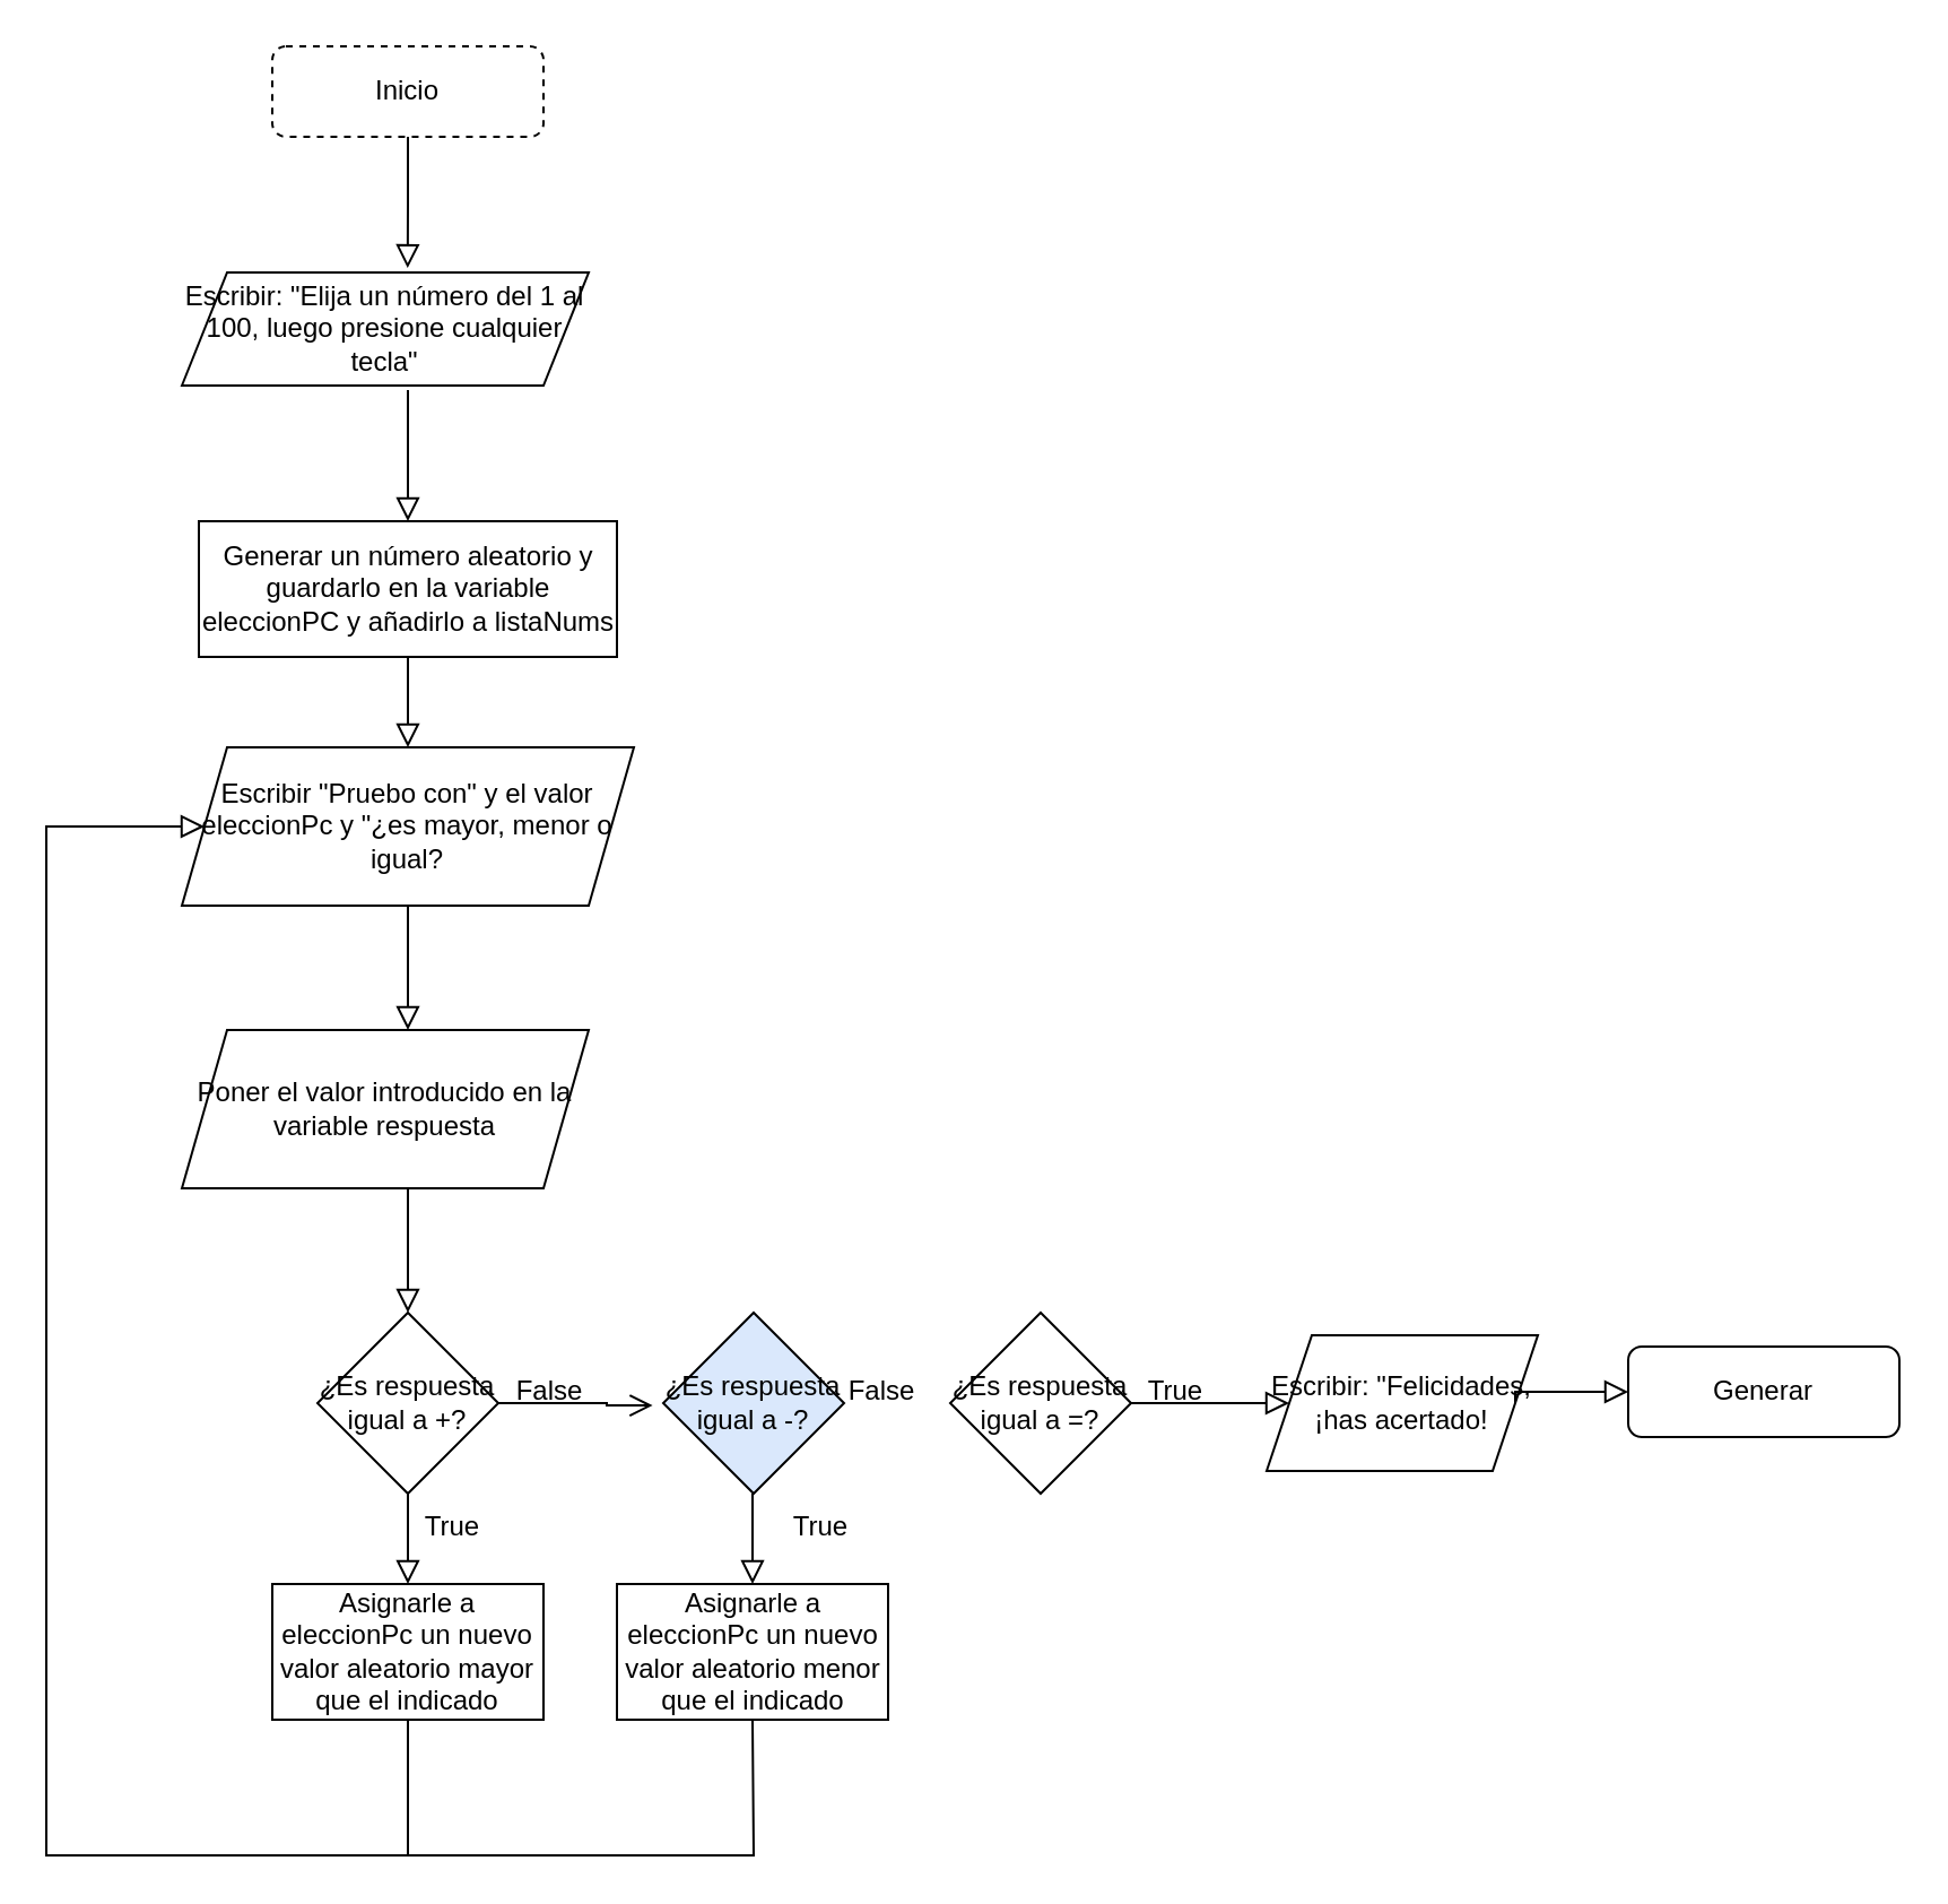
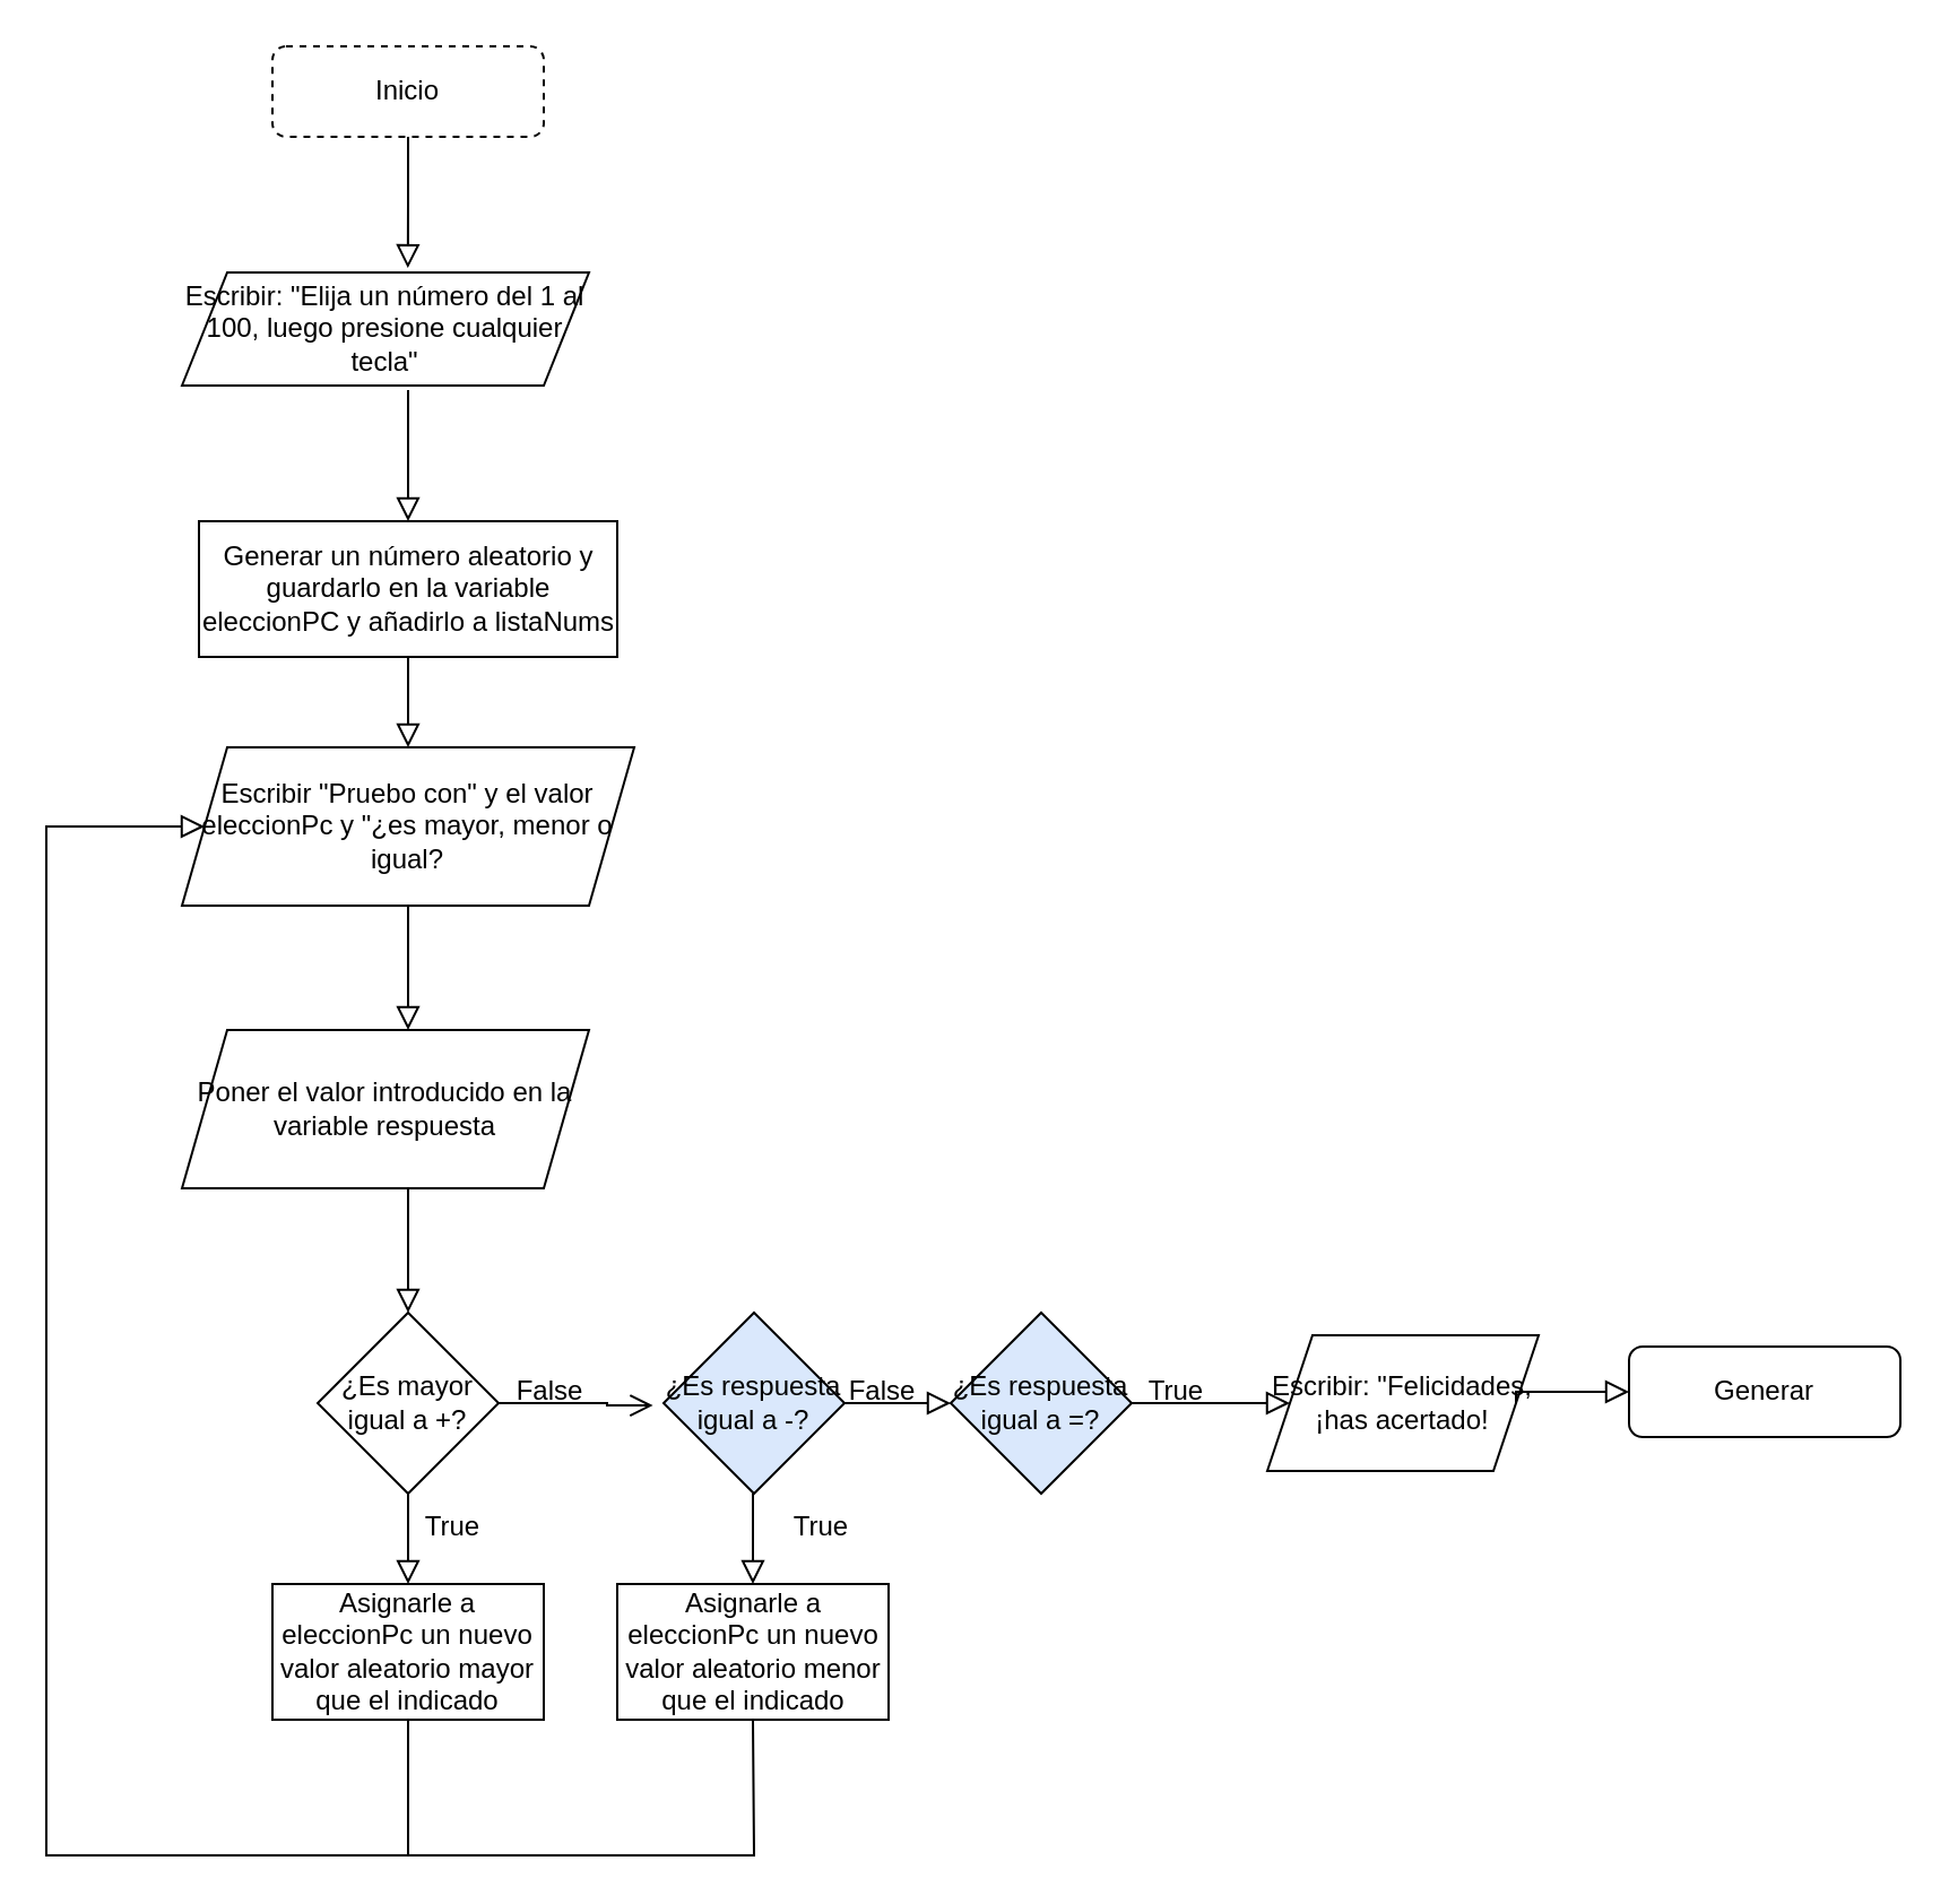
- <mxCell id="9" value="¿Es respuesta igual a +?" style="rhombus;whiteSpace=wrap;html=1;" vertex="1" parent="1"><mxGeometry x="140" y="580" width="80" height="80" as="geometry" /></mxCell>
+ <mxCell id="9" value="¿Es mayor igual a +?" style="rhombus;whiteSpace=wrap;html=1;" vertex="1" parent="1"><mxGeometry x="140" y="580" width="80" height="80" as="geometry" /></mxCell>
+ <mxCell id="19" value="" style="rounded=0;html=1;jettySize=auto;orthogonalLoop=1;fontSize=11;endArrow=block;endFill=0;endSize=8;strokeWidth=1;shadow=0;labelBackgroundColor=none;edgeStyle=orthogonalEdgeStyle;entryX=0;entryY=0.5;entryDx=0;entryDy=0;exitX=1;exitY=0.5;exitDx=0;exitDy=0;" edge="1" parent="1" source="11" target="12"><mxGeometry relative="1" as="geometry"><mxPoint x="425.86" y="710" as="sourcePoint" /><mxPoint x="494.14" y="671.04" as="targetPoint" /><Array as="points"><mxPoint x="390" y="620" /><mxPoint x="390" y="620" /></Array></mxGeometry></mxCell>
- <mxCell id="12" value="¿Es respuesta igual a =?" style="rhombus;whiteSpace=wrap;html=1;" vertex="1" parent="1"><mxGeometry x="420" y="580" width="80" height="80" as="geometry" /></mxCell>
+ <mxCell id="12" value="¿Es respuesta igual a =?" style="rhombus;whiteSpace=wrap;html=1;fillColor=#dae8fc;" vertex="1" parent="1"><mxGeometry x="420" y="580" width="80" height="80" as="geometry" /></mxCell>
